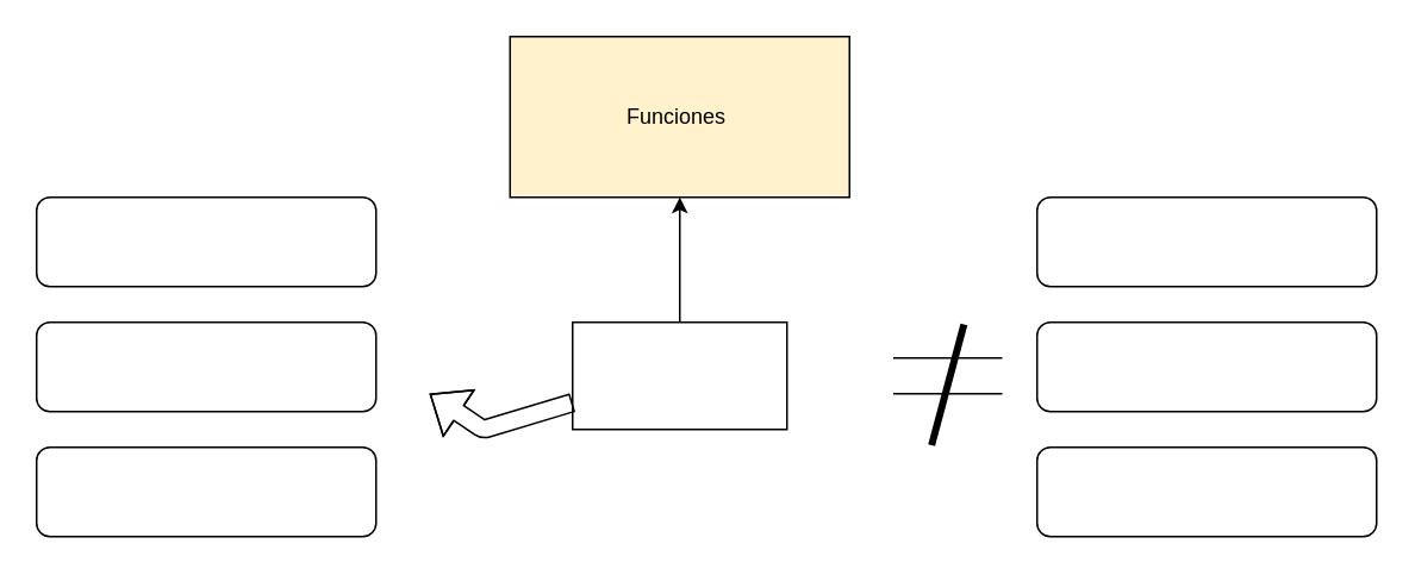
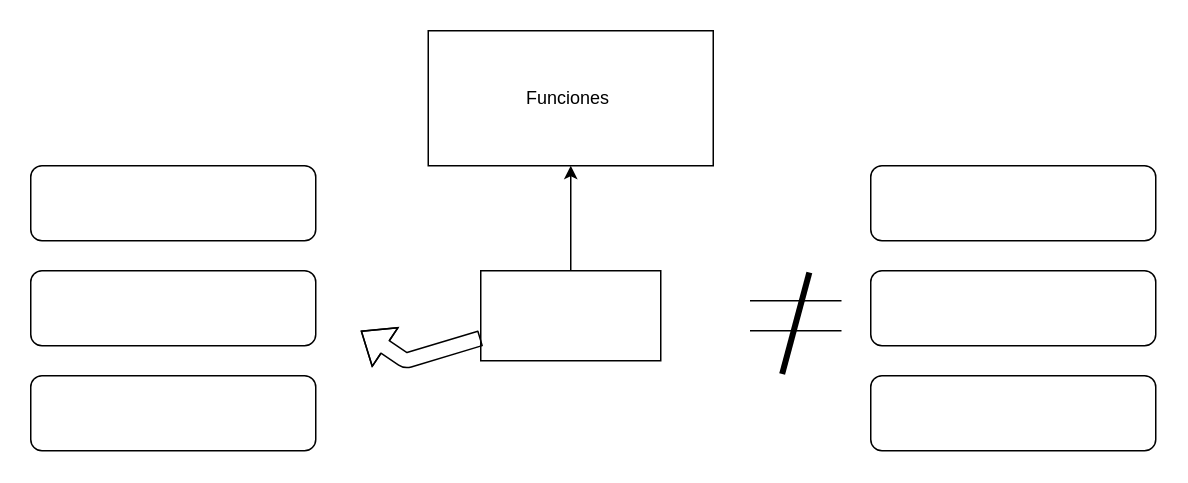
- <mxCell id="4" value="Funciones&amp;nbsp;" style="rounded=0;whiteSpace=wrap;html=1;fillColor=#fff2cc;" vertex="1" parent="1"><mxGeometry x="285" y="20" width="190" height="90" as="geometry" /></mxCell>
+ <mxCell id="4" value="Funciones&amp;nbsp;" style="rounded=0;whiteSpace=wrap;html=1;" vertex="1" parent="1"><mxGeometry x="285" y="20" width="190" height="90" as="geometry" /></mxCell>
